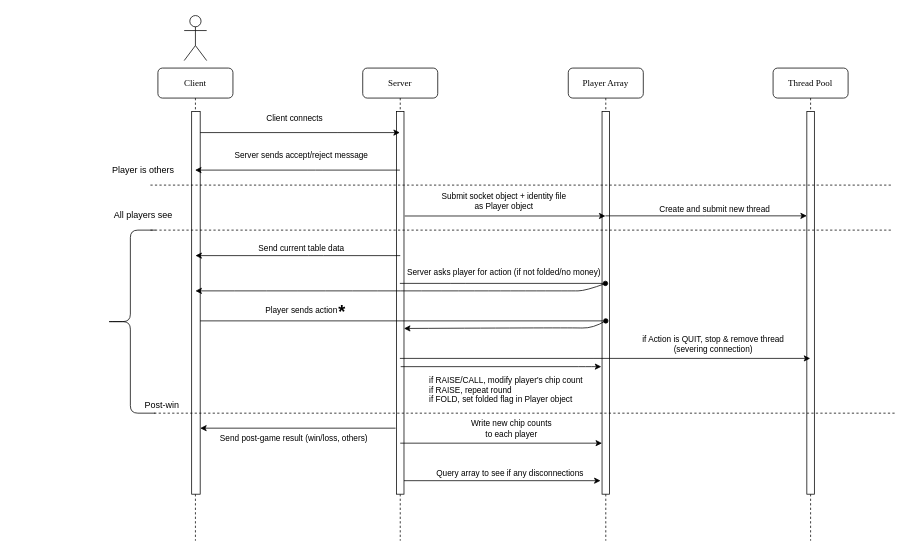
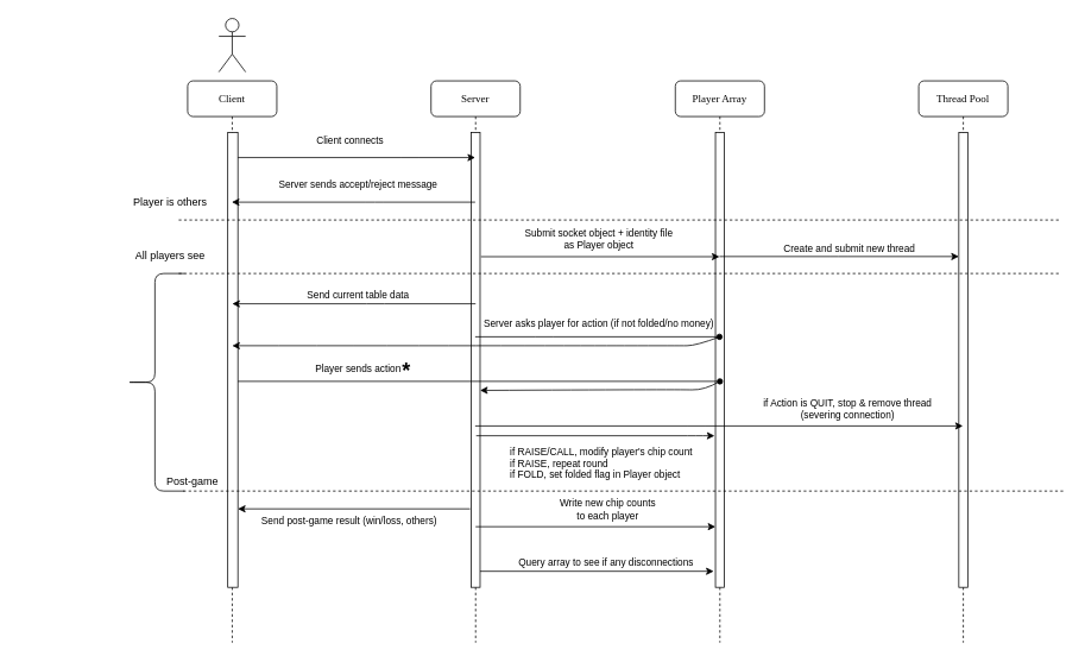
- <mxCell id="36" value="Post-win" style="text;html=1;align=center;verticalAlign=middle;resizable=0;points=[];autosize=1;" parent="2" vertex="1"><mxGeometry x="160" y="510" width="70" height="20" as="geometry" /></mxCell>
+ <mxCell id="36" value="Post-game" style="text;html=1;align=center;verticalAlign=middle;resizable=0;points=[];autosize=1;" parent="2" vertex="1"><mxGeometry x="160" y="510" width="70" height="20" as="geometry" /></mxCell>
